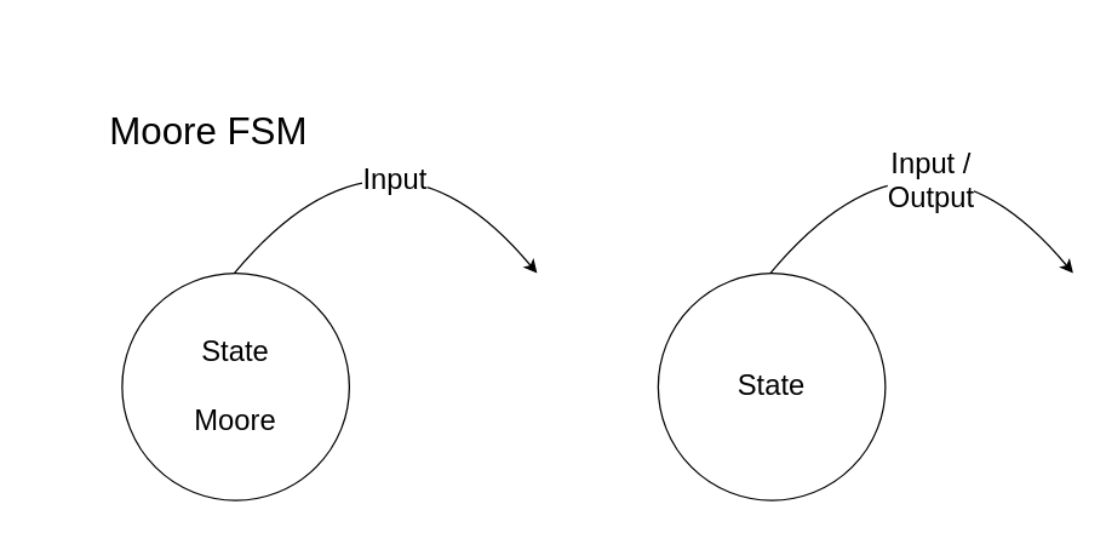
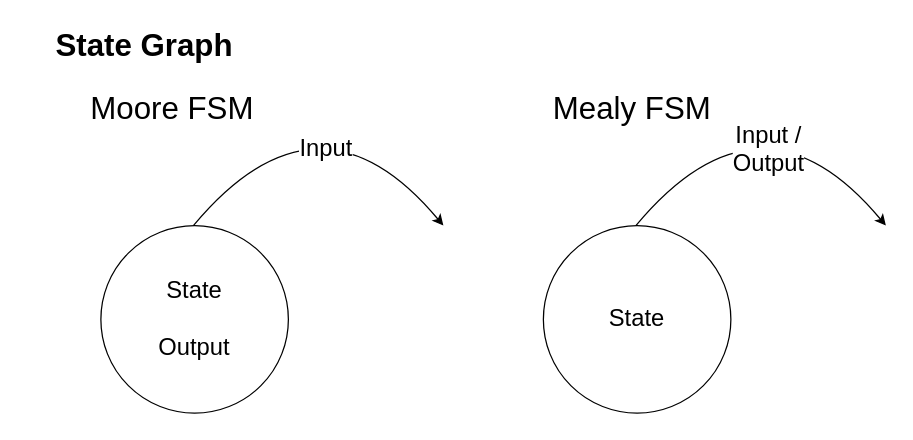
+ <mxCell id="9" value="&lt;font style=&quot;font-size: 25px;&quot;&gt;&lt;b&gt;State Graph&lt;/b&gt;&lt;/font&gt;" style="text;html=1;strokeColor=none;fillColor=none;align=center;verticalAlign=middle;whiteSpace=wrap;rounded=0;" vertex="1" parent="1"><mxGeometry x="20" y="20" width="190" height="30" as="geometry" /></mxCell>
+ <mxCell id="10" value="&lt;font style=&quot;font-size: 25px;&quot;&gt;Mealy FSM&amp;nbsp;&lt;/font&gt;" style="text;html=1;strokeColor=none;fillColor=none;align=left;verticalAlign=middle;whiteSpace=wrap;rounded=0;" vertex="1" parent="1"><mxGeometry x="440" y="70" width="250" height="30" as="geometry" /></mxCell>
- <mxCell id="2" value="&lt;font style=&quot;font-size: 19px;&quot;&gt;State&lt;br&gt;&lt;br&gt;Moore&lt;/font&gt;" style="shape=ellipse;html=1;dashed=0;whiteSpace=wrap;aspect=fixed;perimeter=ellipsePerimeter;" vertex="1" parent="1"><mxGeometry x="80" y="180" width="150" height="150" as="geometry" /></mxCell>
+ <mxCell id="2" value="&lt;font style=&quot;font-size: 19px;&quot;&gt;State&lt;br&gt;&lt;br&gt;Output&lt;/font&gt;" style="shape=ellipse;html=1;dashed=0;whiteSpace=wrap;aspect=fixed;perimeter=ellipsePerimeter;" vertex="1" parent="1"><mxGeometry x="80" y="180" width="150" height="150" as="geometry" /></mxCell>
